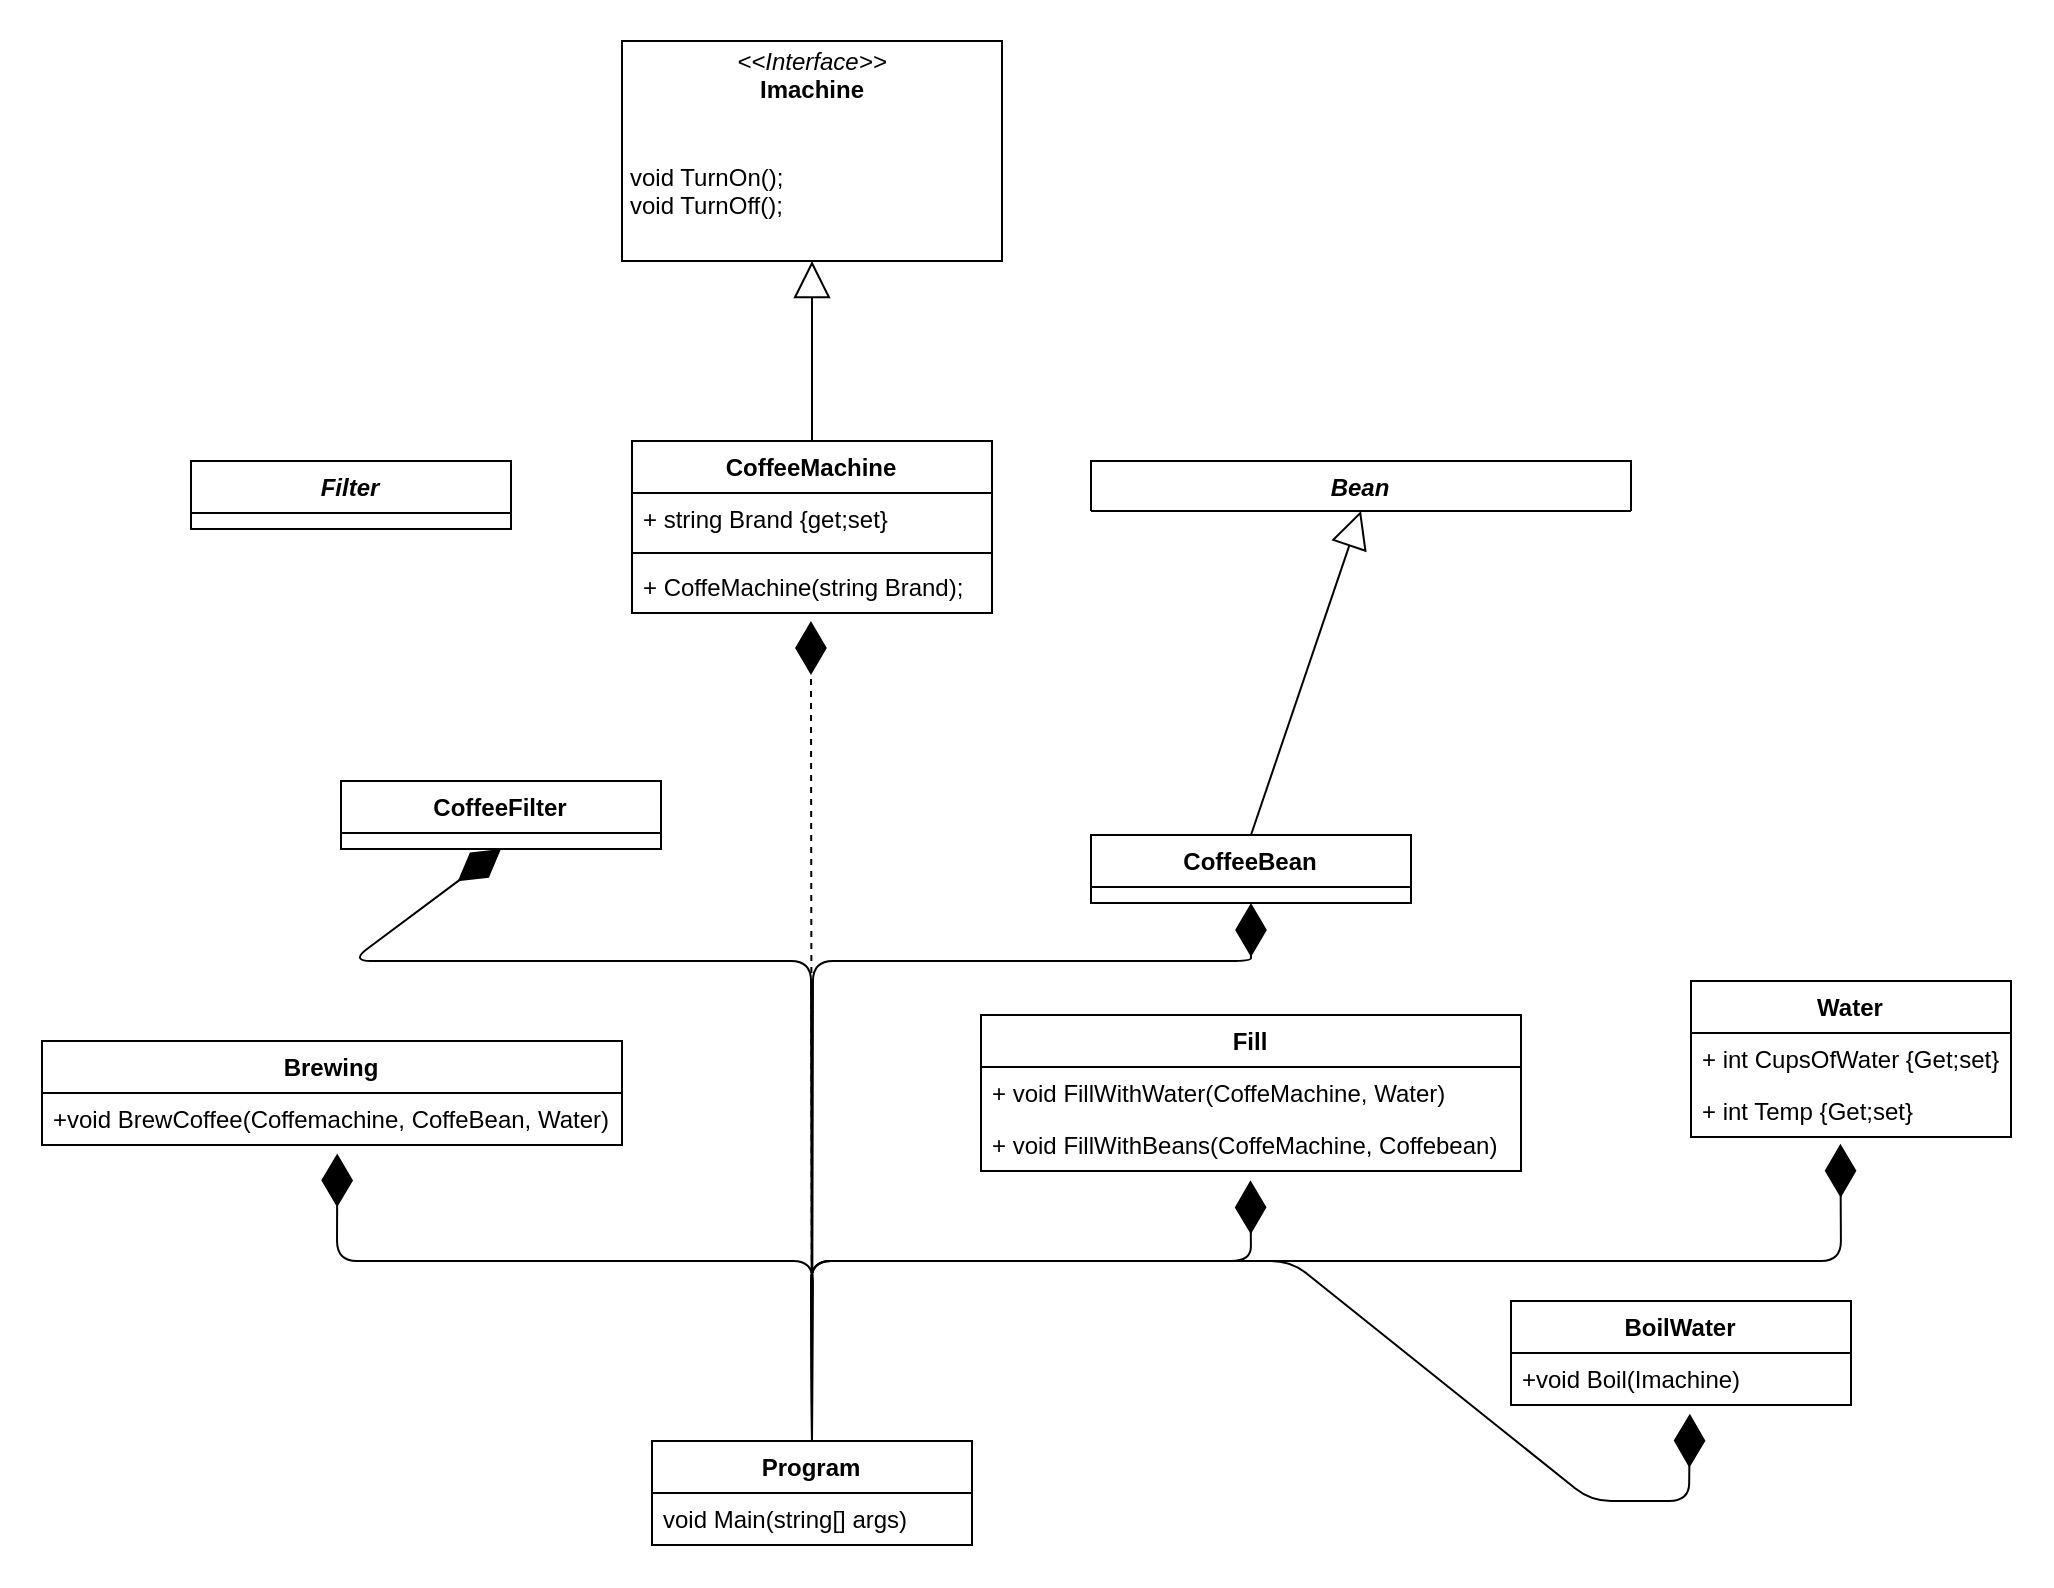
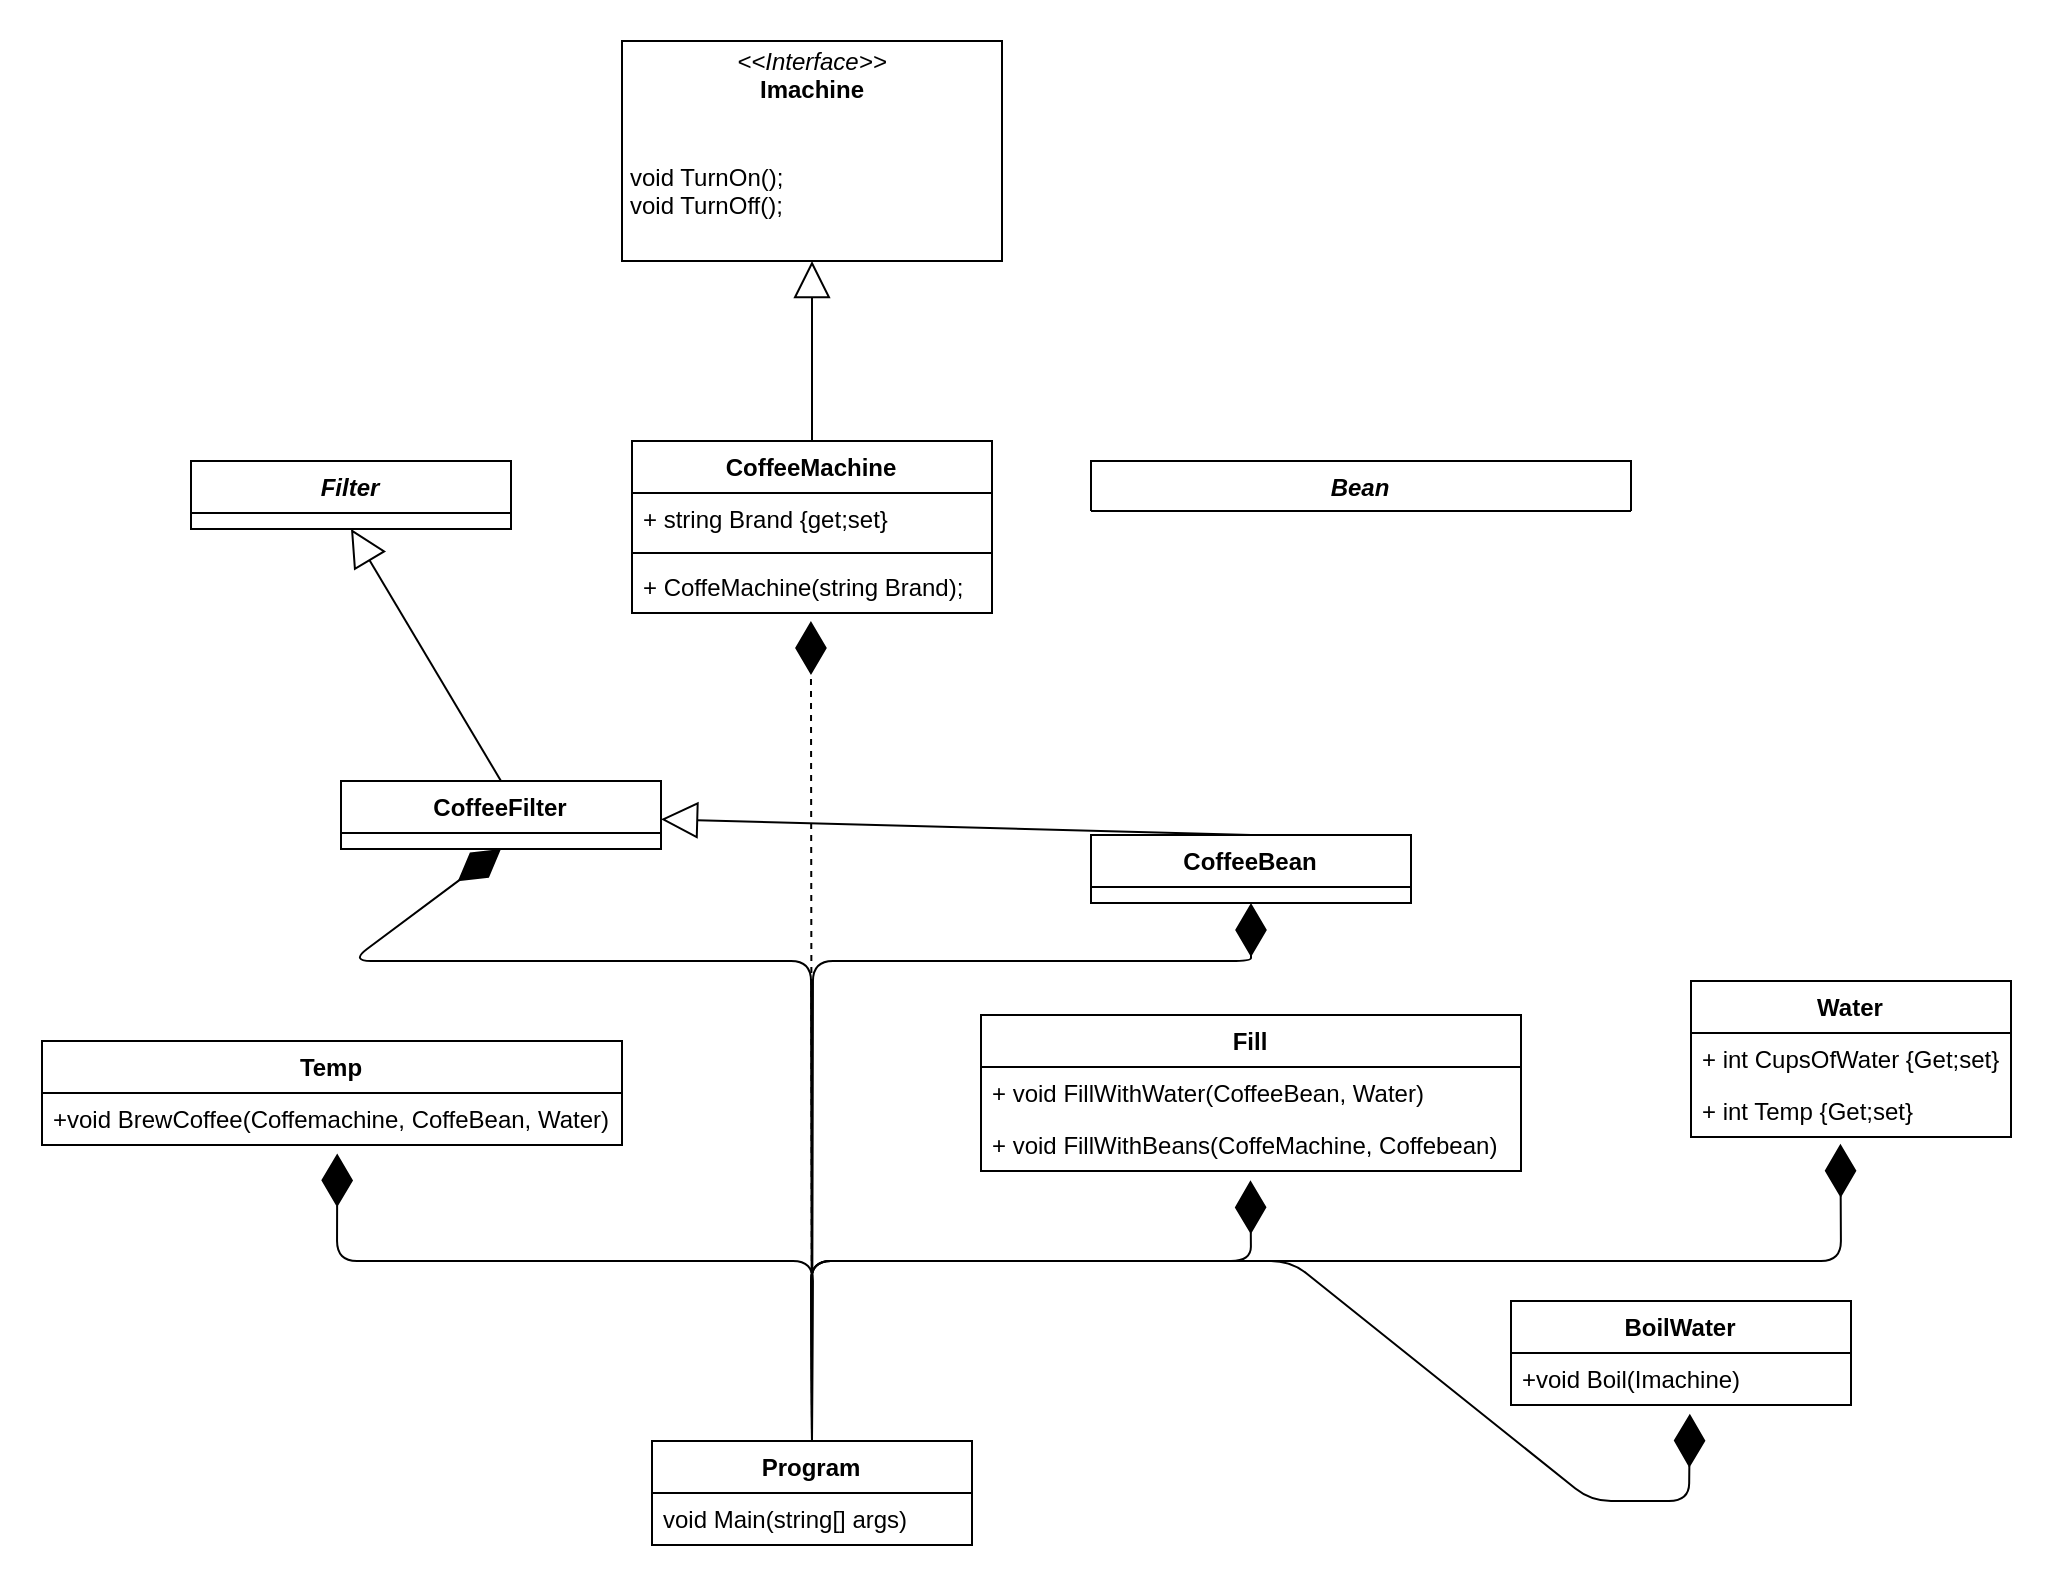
+ <mxCell id="2" value="" style="endArrow=block;endSize=16;endFill=0;html=1;exitX=0.5;exitY=0;exitDx=0;exitDy=0;entryX=0.5;entryY=1;entryDx=0;entryDy=0;" parent="1" source="9" target="8" edge="1"><mxGeometry x="0.032" y="-20" width="160" relative="1" as="geometry"><mxPoint x="355" y="590" as="sourcePoint" /><mxPoint x="175" y="323.124" as="targetPoint" /><mxPoint y="-1" as="offset" /></mxGeometry></mxCell>
- <mxCell id="4" value="" style="endArrow=block;endSize=16;endFill=0;html=1;exitX=0.5;exitY=0;exitDx=0;exitDy=0;entryX=0.5;entryY=1;entryDx=0;entryDy=0;" parent="1" source="7" target="6" edge="1"><mxGeometry x="0.032" y="-20" width="160" relative="1" as="geometry"><mxPoint x="525" y="420" as="sourcePoint" /><mxPoint x="625" y="290" as="targetPoint" /><mxPoint y="-1" as="offset" /></mxGeometry></mxCell>
+ <mxCell id="4" value="" style="endArrow=block;endSize=16;endFill=0;html=1;exitX=0.5;exitY=0;exitDx=0;exitDy=0;" parent="1" source="7" target="9" edge="1"><mxGeometry x="0.032" y="-20" width="160" relative="1" as="geometry"><mxPoint x="525" y="420" as="sourcePoint" /><mxPoint x="625" y="290" as="targetPoint" /><mxPoint y="-1" as="offset" /></mxGeometry></mxCell>
- <mxCell id="14" value="Brewing" style="swimlane;fontStyle=1;align=center;verticalAlign=top;childLayout=stackLayout;horizontal=1;startSize=26;horizontalStack=0;resizeParent=1;resizeParentMax=0;resizeLast=0;collapsible=1;marginBottom=0;" parent="1" vertex="1"><mxGeometry x="20.5" y="520" width="290" height="52" as="geometry" /></mxCell>
+ <mxCell id="14" value="Temp" style="swimlane;fontStyle=1;align=center;verticalAlign=top;childLayout=stackLayout;horizontal=1;startSize=26;horizontalStack=0;resizeParent=1;resizeParentMax=0;resizeLast=0;collapsible=1;marginBottom=0;" parent="1" vertex="1"><mxGeometry x="20.5" y="520" width="290" height="52" as="geometry" /></mxCell>
- <mxCell id="21" value="+ void FillWithWater(CoffeMachine, Water)" style="text;strokeColor=none;fillColor=none;align=left;verticalAlign=top;spacingLeft=4;spacingRight=4;overflow=hidden;rotatable=0;points=[[0,0.5],[1,0.5]];portConstraint=eastwest;" parent="20" vertex="1"><mxGeometry y="26" width="270" height="26" as="geometry" /></mxCell>
+ <mxCell id="21" value="+ void FillWithWater(CoffeeBean, Water)" style="text;strokeColor=none;fillColor=none;align=left;verticalAlign=top;spacingLeft=4;spacingRight=4;overflow=hidden;rotatable=0;points=[[0,0.5],[1,0.5]];portConstraint=eastwest;" parent="20" vertex="1"><mxGeometry y="26" width="270" height="26" as="geometry" /></mxCell>
